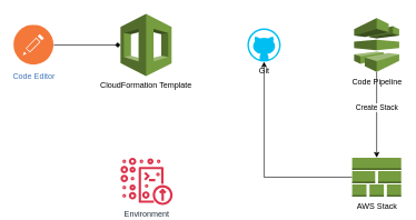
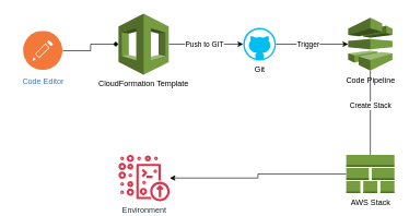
- <mxCell id="6" value="Code Editor" style="image;aspect=fixed;perimeter=ellipsePerimeter;html=1;align=center;shadow=0;dashed=0;fontColor=#4277BB;labelBackgroundColor=default;fontSize=12;spacingTop=3;image=img/lib/ibm/devops/code_editor.svg;" parent="1" vertex="1"><mxGeometry x="20" y="37" width="60" height="60" as="geometry" /></mxCell>
+ <mxCell id="6" value="Code Editor" style="image;aspect=fixed;perimeter=ellipsePerimeter;html=1;align=center;shadow=0;dashed=0;fontColor=#4277BB;labelBackgroundColor=default;fontSize=12;spacingTop=3;image=img/lib/ibm/devops/code_editor.svg;" parent="1" vertex="1"><mxGeometry x="35" y="47" width="60" height="60" as="geometry" /></mxCell>
+ <mxCell id="10" value="" style="edgeStyle=orthogonalEdgeStyle;rounded=0;orthogonalLoop=1;jettySize=auto;html=1;" parent="1" source="12" target="4" edge="1"><mxGeometry relative="1" as="geometry" /></mxCell>
+ <mxCell id="11" value="Push to GIT" style="edgeLabel;html=1;align=center;verticalAlign=middle;resizable=0;points=[];" parent="10" vertex="1" connectable="0"><mxGeometry x="-0.484" y="-2" relative="1" as="geometry"><mxPoint x="25" y="-2" as="offset" /></mxGeometry></mxCell>
+ <mxCell id="2" value="" style="edgeStyle=orthogonalEdgeStyle;rounded=0;orthogonalLoop=1;jettySize=auto;html=1;" parent="1" source="4" target="9" edge="1"><mxGeometry relative="1" as="geometry" /></mxCell>
+ <mxCell id="3" value="Trigger" style="edgeLabel;html=1;align=center;verticalAlign=middle;resizable=0;points=[];" parent="2" vertex="1" connectable="0"><mxGeometry x="-0.131" relative="1" as="geometry"><mxPoint as="offset" /></mxGeometry></mxCell>
- <mxCell id="13" value="" style="edgeStyle=orthogonalEdgeStyle;rounded=0;orthogonalLoop=1;jettySize=auto;html=1;" parent="1" source="14" target="4" edge="1"><mxGeometry relative="1" as="geometry"><mxPoint x="447" y="265.25" as="targetPoint" /></mxGeometry></mxCell>
+ <mxCell id="13" value="" style="edgeStyle=orthogonalEdgeStyle;rounded=0;orthogonalLoop=1;jettySize=auto;html=1;" parent="1" source="14" target="15" edge="1"><mxGeometry relative="1" as="geometry"><mxPoint x="447" y="265.25" as="targetPoint" /></mxGeometry></mxCell>
- <mxCell id="7" value="" style="edgeStyle=orthogonalEdgeStyle;rounded=0;orthogonalLoop=1;jettySize=auto;html=1;" parent="1" source="9" target="14" edge="1"><mxGeometry relative="1" as="geometry" /></mxCell>
+ <mxCell id="7" value="" style="edgeStyle=orthogonalEdgeStyle;rounded=0;orthogonalLoop=1;jettySize=auto;html=1;endArrow=none;" parent="1" source="9" target="14" edge="1"><mxGeometry relative="1" as="geometry" /></mxCell>
